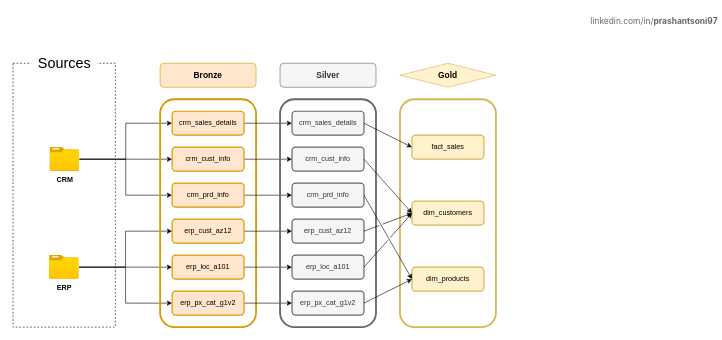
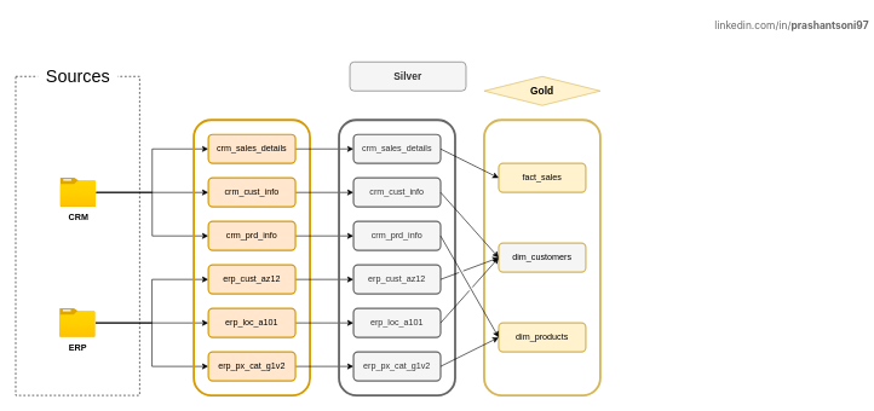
- <mxCell id="17" value="&lt;font style=&quot;font-size: 14px;&quot;&gt;Bronze&lt;/font&gt;" style="rounded=1;whiteSpace=wrap;html=1;fillColor=#ffe6cc;strokeColor=#d79b00;fontStyle=1" parent="1" vertex="1"><mxGeometry x="266" y="105" width="160" height="40" as="geometry" /></mxCell>
- <mxCell id="32" value="&lt;font style=&quot;font-size: 14px;&quot;&gt;Silver&lt;/font&gt;" style="rounded=1;whiteSpace=wrap;html=1;fillColor=#f5f5f5;strokeColor=#666666;fontStyle=1;fontColor=#333333;" parent="1" vertex="1"><mxGeometry x="466" y="105" width="160" height="40" as="geometry" /></mxCell>
+ <mxCell id="32" value="&lt;font style=&quot;font-size: 14px;&quot;&gt;Silver&lt;/font&gt;" style="rounded=1;whiteSpace=wrap;html=1;fillColor=#f5f5f5;strokeColor=#666666;fontStyle=1;fontColor=#333333;" parent="1" vertex="1"><mxGeometry x="481" y="85" width="160" height="40" as="geometry" /></mxCell>
- <mxCell id="41" value="dim_customers" style="rounded=1;whiteSpace=wrap;html=1;fillColor=#fff2cc;strokeColor=#d6b656;strokeWidth=2;" vertex="1" parent="1"><mxGeometry x="686" y="335" width="120" height="40" as="geometry" /></mxCell>
+ <mxCell id="41" value="dim_customers" style="rounded=1;whiteSpace=wrap;html=1;fillColor=#f5f5f5;strokeColor=#d6b656;strokeWidth=2;" vertex="1" parent="1"><mxGeometry x="686" y="335" width="120" height="40" as="geometry" /></mxCell>
